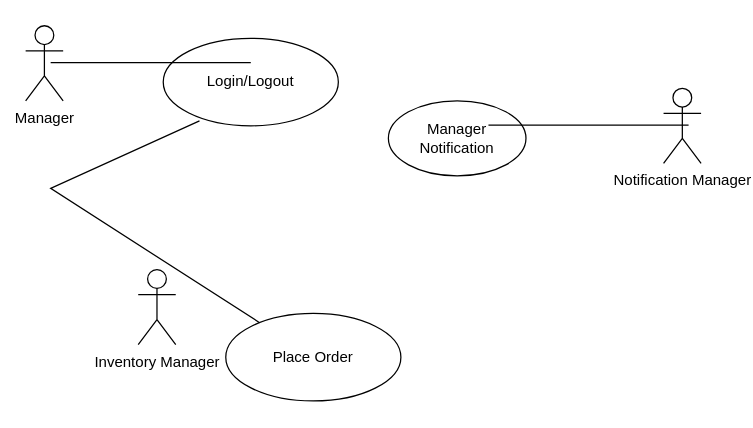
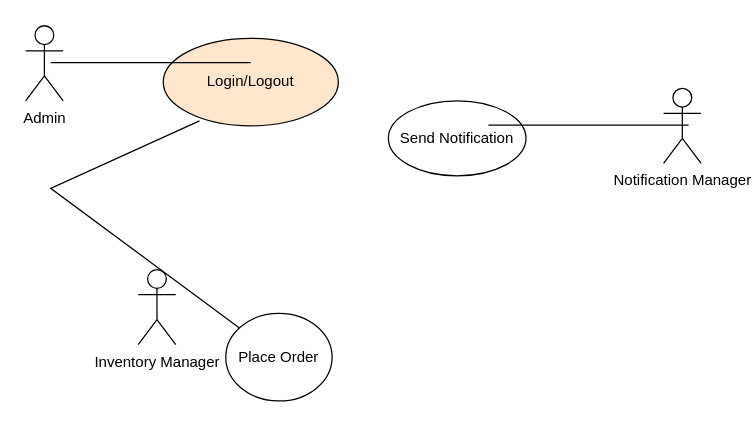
- <mxCell id="5" value="Login/Logout" style="ellipse;whiteSpace=wrap;html=1;" vertex="1" parent="1"><mxGeometry x="130" y="30" width="140" height="70" as="geometry" /></mxCell>
+ <mxCell id="5" value="Login/Logout" style="ellipse;whiteSpace=wrap;html=1;fillColor=#ffe6cc;" vertex="1" parent="1"><mxGeometry x="130" y="30" width="140" height="70" as="geometry" /></mxCell>
- <mxCell id="2" value="Manager" style="shape=umlActor;html=1;verticalLabelPosition=bottom;verticalAlign=top;align=center;" vertex="1" parent="1"><mxGeometry x="20" y="20" width="30" height="60" as="geometry" /></mxCell>
+ <mxCell id="2" value="Admin" style="shape=umlActor;html=1;verticalLabelPosition=bottom;verticalAlign=top;align=center;" vertex="1" parent="1"><mxGeometry x="20" y="20" width="30" height="60" as="geometry" /></mxCell>
- <mxCell id="7" value="Manager Notification" style="ellipse;whiteSpace=wrap;html=1;" vertex="1" parent="1"><mxGeometry x="310" y="80" width="110" height="60" as="geometry" /></mxCell>
+ <mxCell id="7" value="Send Notification" style="ellipse;whiteSpace=wrap;html=1;" vertex="1" parent="1"><mxGeometry x="310" y="80" width="110" height="60" as="geometry" /></mxCell>
- <mxCell id="6" value="Place Order" style="ellipse;whiteSpace=wrap;html=1;" vertex="1" parent="1"><mxGeometry x="180" y="250" width="140" height="70" as="geometry" /></mxCell>
+ <mxCell id="6" value="Place Order" style="ellipse;whiteSpace=wrap;html=1;" vertex="1" parent="1"><mxGeometry x="180" y="250" width="85" height="70" as="geometry" /></mxCell>
